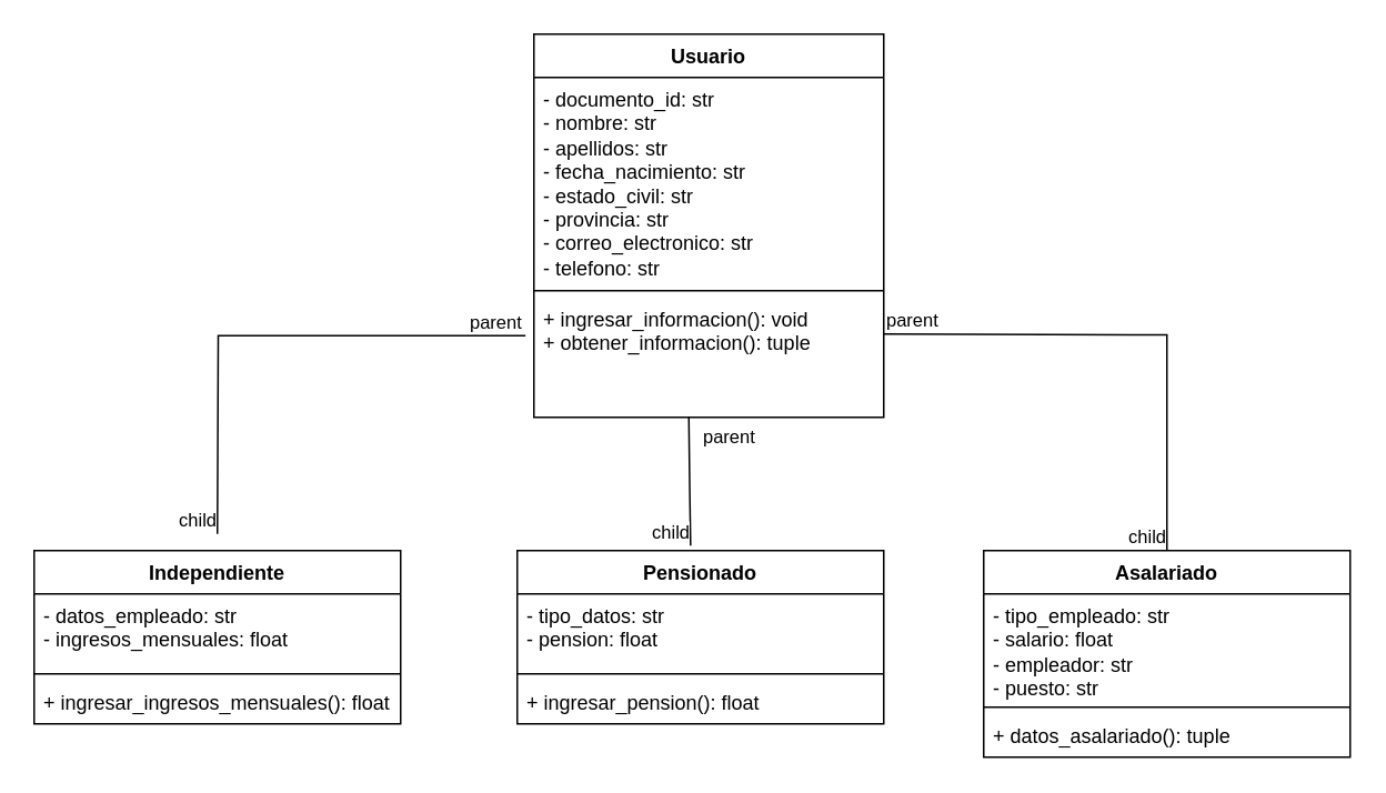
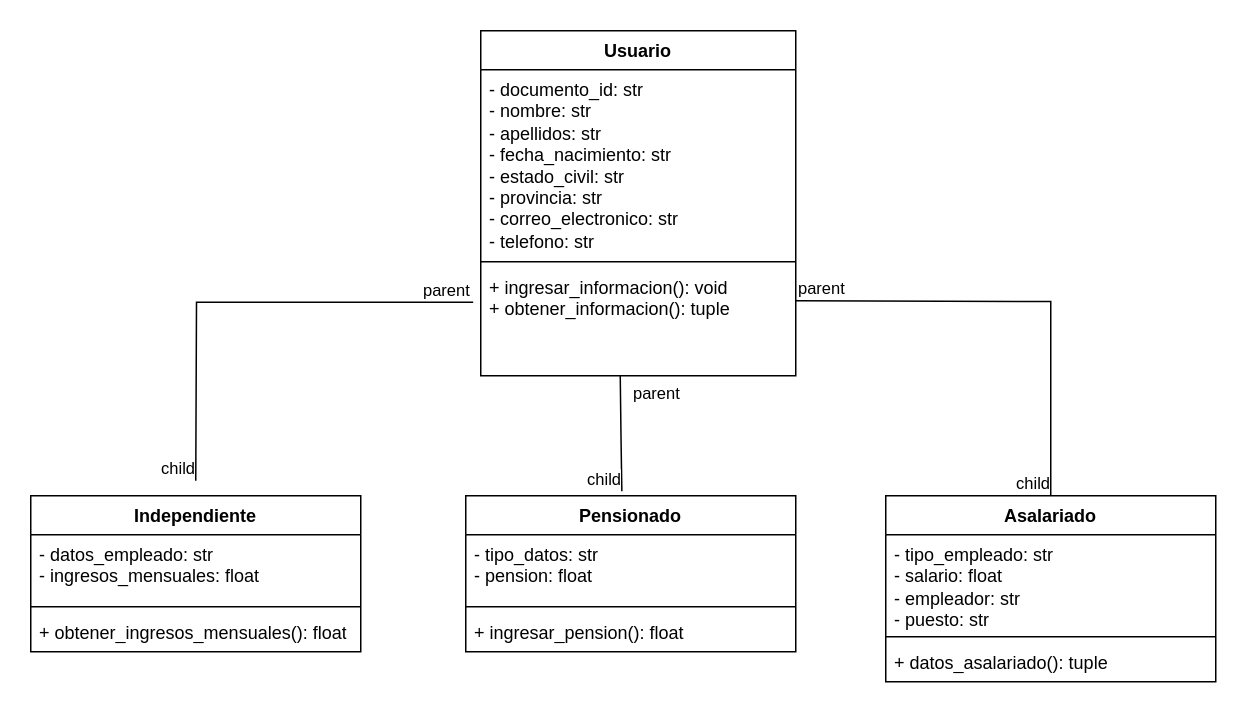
- <mxCell id="13" value="+ ingresar_ingresos_mensuales(): float" style="text;strokeColor=none;fillColor=none;align=left;verticalAlign=top;spacingLeft=4;spacingRight=4;overflow=hidden;rotatable=0;points=[[0,0.5],[1,0.5]];portConstraint=eastwest;whiteSpace=wrap;html=1;" vertex="1" parent="10"><mxGeometry y="78" width="220" height="26" as="geometry" /></mxCell>
+ <mxCell id="13" value="+ obtener_ingresos_mensuales(): float" style="text;strokeColor=none;fillColor=none;align=left;verticalAlign=top;spacingLeft=4;spacingRight=4;overflow=hidden;rotatable=0;points=[[0,0.5],[1,0.5]];portConstraint=eastwest;whiteSpace=wrap;html=1;" vertex="1" parent="10"><mxGeometry y="78" width="220" height="26" as="geometry" /></mxCell>
